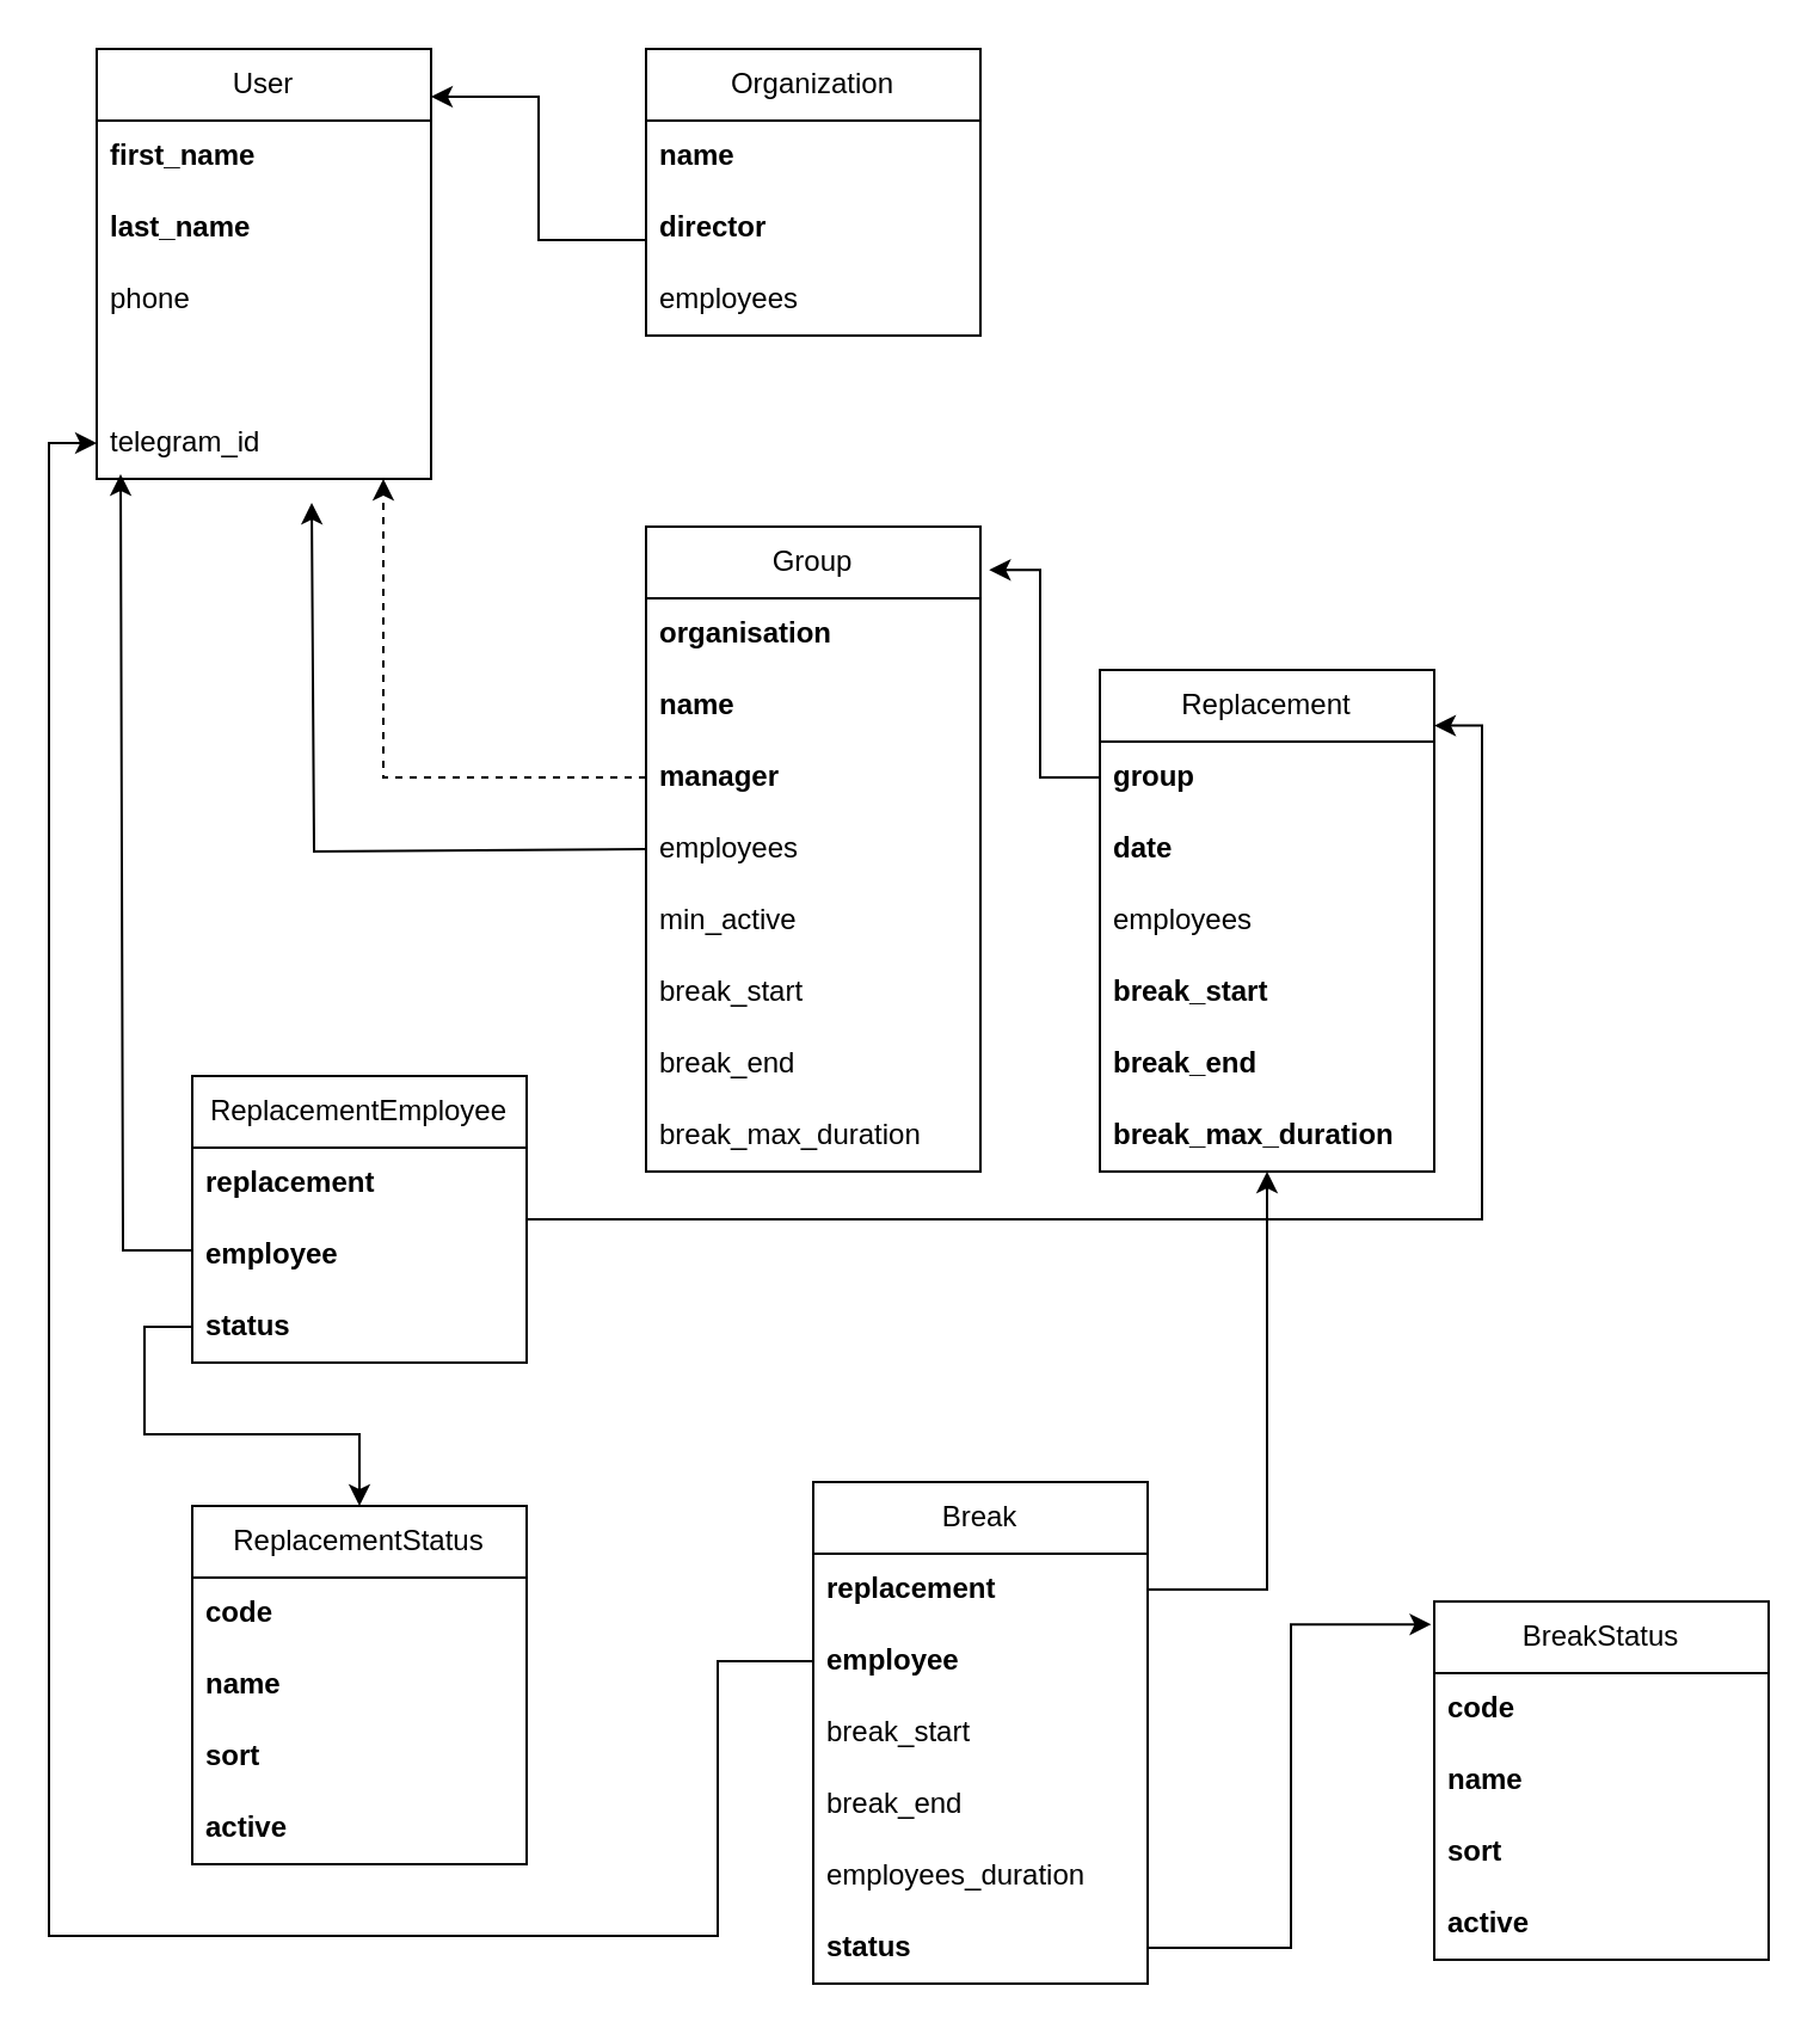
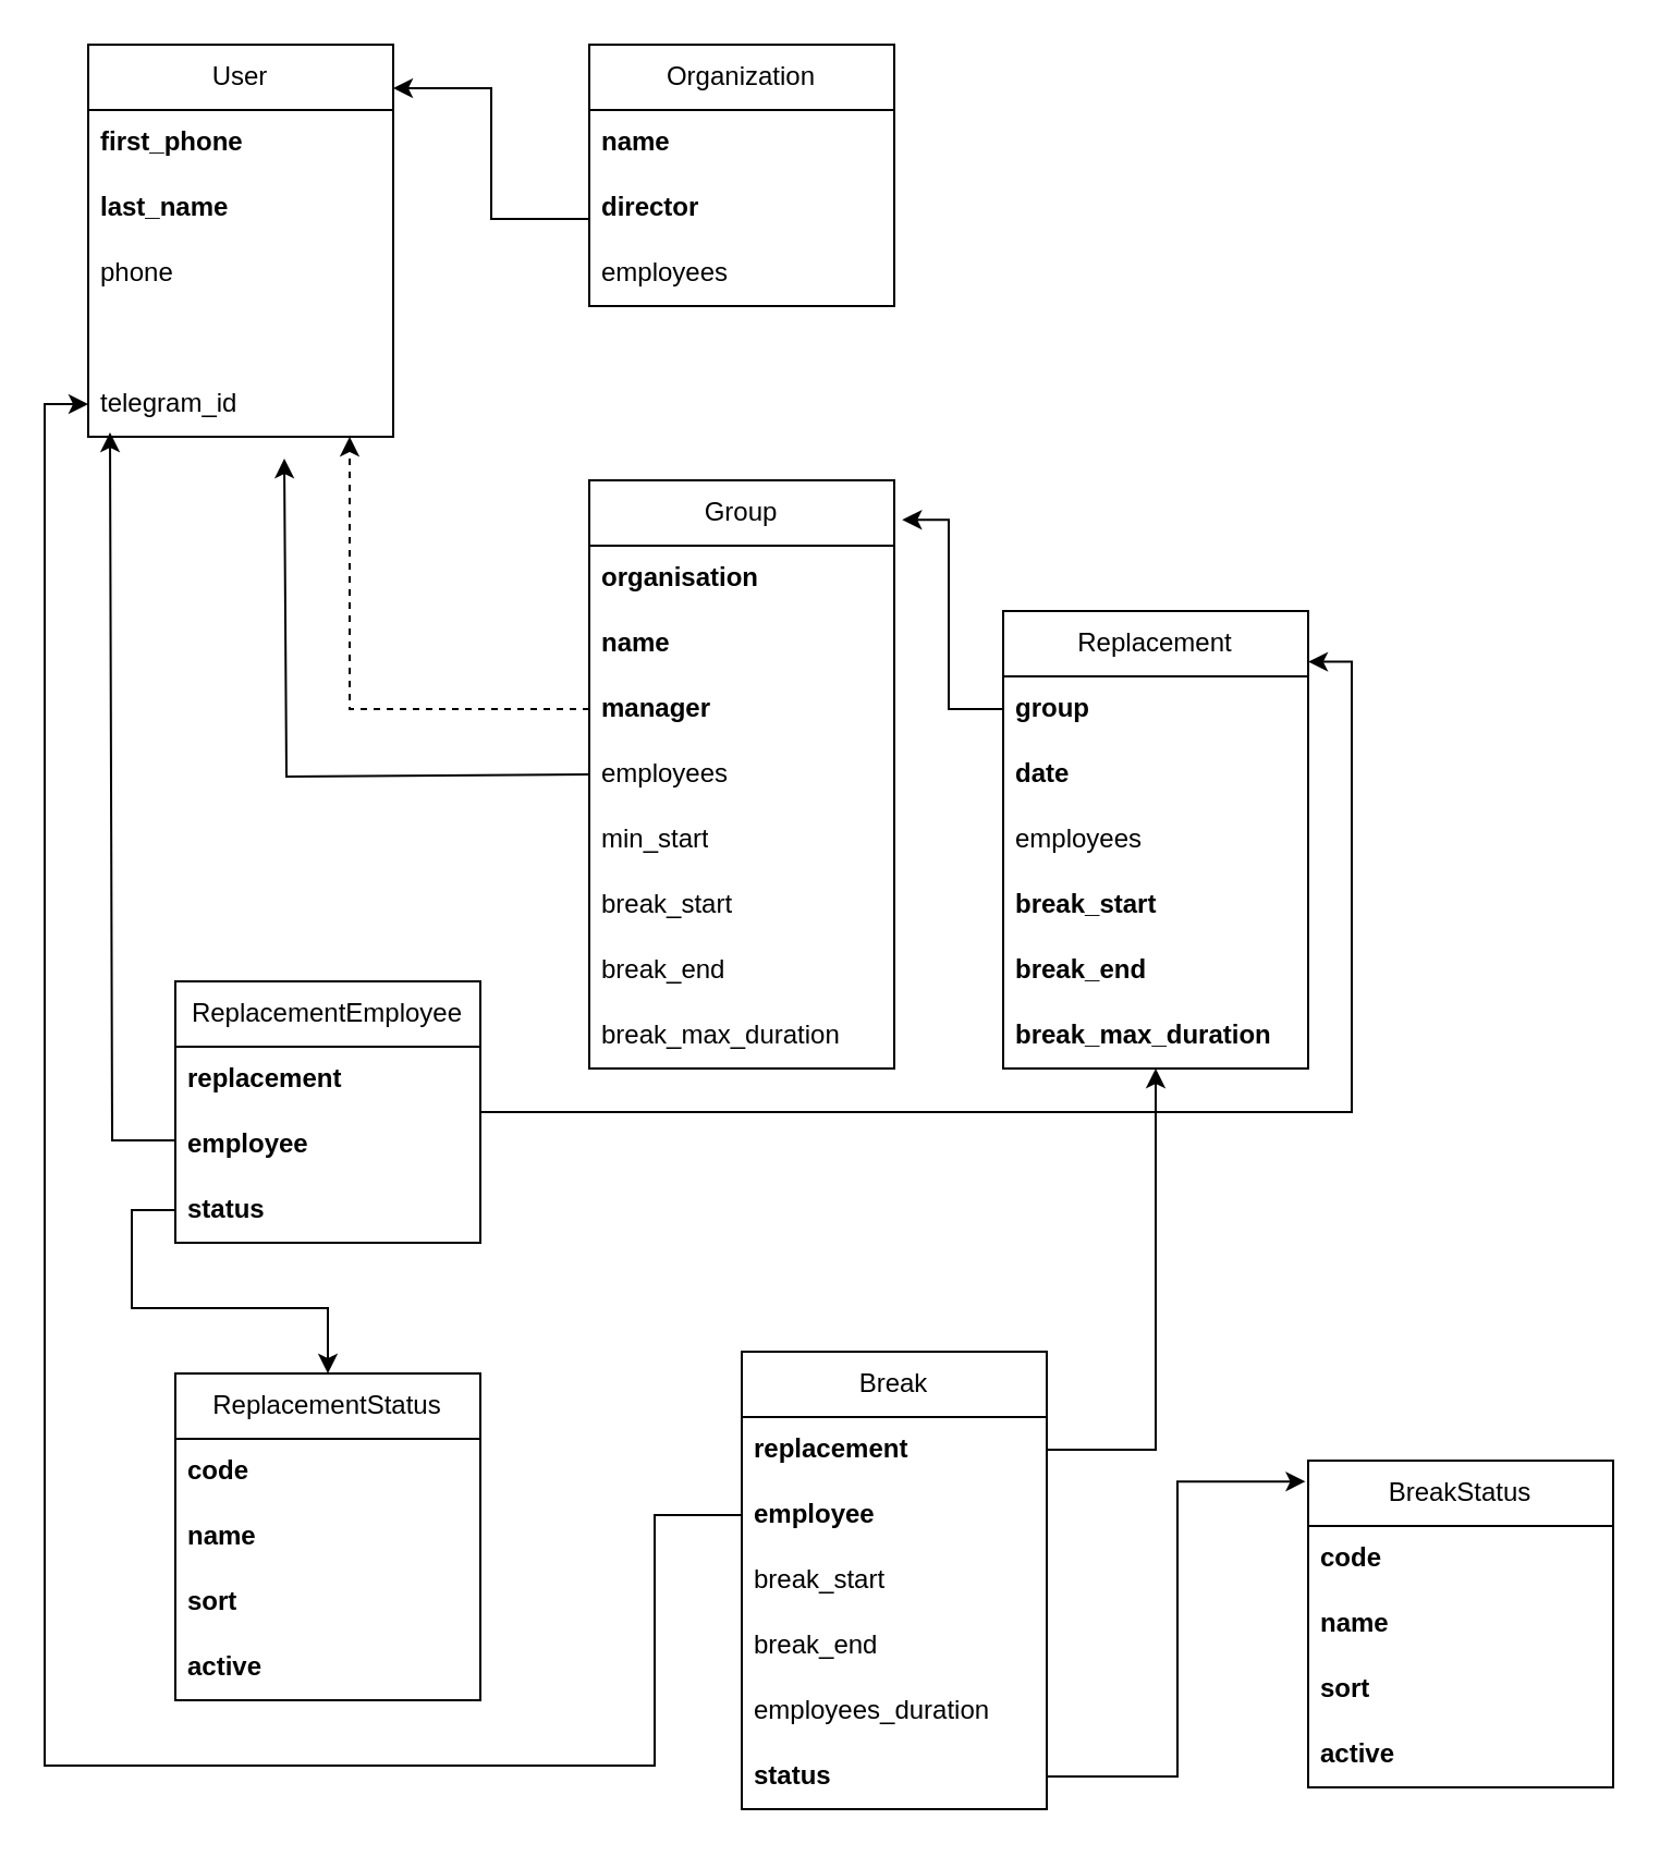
- <mxCell id="3" value="first_name" style="text;strokeColor=none;fillColor=none;align=left;verticalAlign=middle;spacingLeft=4;spacingRight=4;overflow=hidden;points=[[0,0.5],[1,0.5]];portConstraint=eastwest;rotatable=0;whiteSpace=wrap;html=1;fontStyle=1" vertex="1" parent="2"><mxGeometry y="30" width="140" height="30" as="geometry" /></mxCell>
+ <mxCell id="3" value="first_phone" style="text;strokeColor=none;fillColor=none;align=left;verticalAlign=middle;spacingLeft=4;spacingRight=4;overflow=hidden;points=[[0,0.5],[1,0.5]];portConstraint=eastwest;rotatable=0;whiteSpace=wrap;html=1;fontStyle=1" vertex="1" parent="2"><mxGeometry y="30" width="140" height="30" as="geometry" /></mxCell>
- <mxCell id="18" value="min_active" style="text;strokeColor=none;fillColor=none;align=left;verticalAlign=middle;spacingLeft=4;spacingRight=4;overflow=hidden;points=[[0,0.5],[1,0.5]];portConstraint=eastwest;rotatable=0;whiteSpace=wrap;html=1;" vertex="1" parent="13"><mxGeometry y="150" width="140" height="30" as="geometry" /></mxCell>
+ <mxCell id="18" value="min_start" style="text;strokeColor=none;fillColor=none;align=left;verticalAlign=middle;spacingLeft=4;spacingRight=4;overflow=hidden;points=[[0,0.5],[1,0.5]];portConstraint=eastwest;rotatable=0;whiteSpace=wrap;html=1;" vertex="1" parent="13"><mxGeometry y="150" width="140" height="30" as="geometry" /></mxCell>
